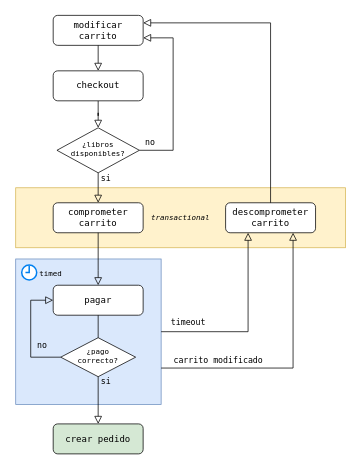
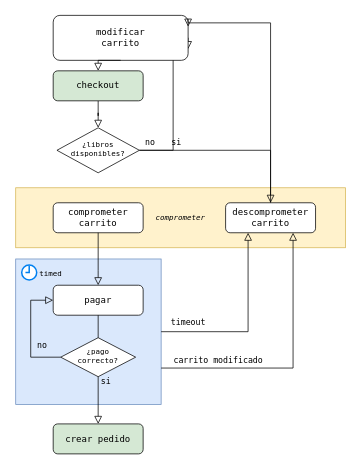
- <mxCell id="11" value="&lt;p style=&quot;line-height: 60%&quot;&gt;&lt;/p&gt;&lt;div&gt;&lt;pre&gt;modificar&lt;br&gt;carrito&lt;/pre&gt;&lt;/div&gt;&lt;p&gt;&lt;/p&gt;" style="rounded=1;whiteSpace=wrap;html=1;fontSize=12;glass=0;strokeWidth=1;shadow=0;" parent="1" vertex="1"><mxGeometry x="70" y="20" width="120" height="40" as="geometry" /></mxCell>
+ <mxCell id="11" value="&lt;p style=&quot;line-height: 60%&quot;&gt;&lt;/p&gt;&lt;div&gt;&lt;pre&gt;modificar&lt;br&gt;carrito&lt;/pre&gt;&lt;/div&gt;&lt;p&gt;&lt;/p&gt;" style="rounded=1;whiteSpace=wrap;html=1;fontSize=12;glass=0;strokeWidth=1;shadow=0;" parent="1" vertex="1"><mxGeometry x="70" y="20" width="180" height="60" as="geometry" /></mxCell>
- <mxCell id="5" value="&lt;pre&gt;checkout&lt;/pre&gt;" style="rounded=1;whiteSpace=wrap;html=1;fontSize=12;glass=0;strokeWidth=1;shadow=0;" parent="1" vertex="1"><mxGeometry x="70" y="94" width="120" height="40" as="geometry" /></mxCell>
+ <mxCell id="5" value="&lt;pre&gt;checkout&lt;/pre&gt;" style="rounded=1;whiteSpace=wrap;html=1;fontSize=12;glass=0;strokeWidth=1;shadow=0;fillColor=#d5e8d4;" parent="1" vertex="1"><mxGeometry x="70" y="94" width="120" height="40" as="geometry" /></mxCell>
- <mxCell id="6" value="&lt;pre&gt;si&lt;/pre&gt;" style="rounded=0;html=1;jettySize=auto;orthogonalLoop=1;fontSize=11;endArrow=block;endFill=0;endSize=8;strokeWidth=1;shadow=0;labelBackgroundColor=none;edgeStyle=orthogonalEdgeStyle;entryX=0.5;entryY=0;entryDx=0;entryDy=0;" parent="1" source="8" target="10" edge="1"><mxGeometry x="-0.6" y="10" relative="1" as="geometry"><mxPoint as="offset" /><mxPoint x="130" y="290" as="targetPoint" /></mxGeometry></mxCell>
+ <mxCell id="6" value="&lt;pre&gt;si&lt;/pre&gt;" style="rounded=0;html=1;jettySize=auto;orthogonalLoop=1;fontSize=11;endArrow=block;endFill=0;endSize=8;strokeWidth=1;shadow=0;labelBackgroundColor=none;edgeStyle=orthogonalEdgeStyle;" parent="1" source="8" target="13" edge="1"><mxGeometry x="-0.6" y="10" relative="1" as="geometry"><mxPoint as="offset" /><mxPoint x="130" y="290" as="targetPoint" /></mxGeometry></mxCell>
- <mxCell id="2" value="&lt;pre&gt;&lt;i&gt;&lt;font style=&quot;font-size: 10px&quot;&gt;transactional&lt;/font&gt;&lt;/i&gt;&lt;/pre&gt;" style="rounded=0;whiteSpace=wrap;html=1;fillColor=#fff2cc;strokeColor=#d6b656;" parent="1" vertex="1"><mxGeometry x="20" y="250" width="440" height="80" as="geometry" /></mxCell>
+ <mxCell id="2" value="&lt;pre&gt;&lt;i&gt;&lt;font style=&quot;font-size: 10px&quot;&gt;comprometer&lt;/font&gt;&lt;/i&gt;&lt;/pre&gt;" style="rounded=0;whiteSpace=wrap;html=1;fillColor=#fff2cc;strokeColor=#d6b656;" parent="1" vertex="1"><mxGeometry x="20" y="250" width="440" height="80" as="geometry" /></mxCell>
